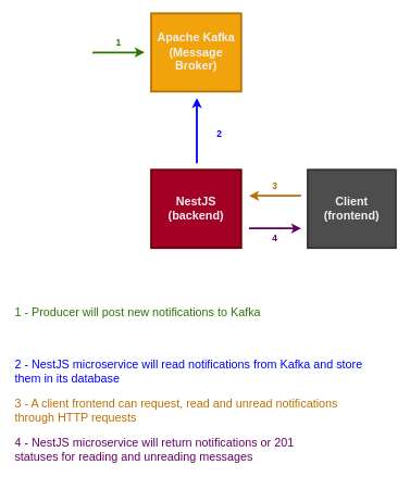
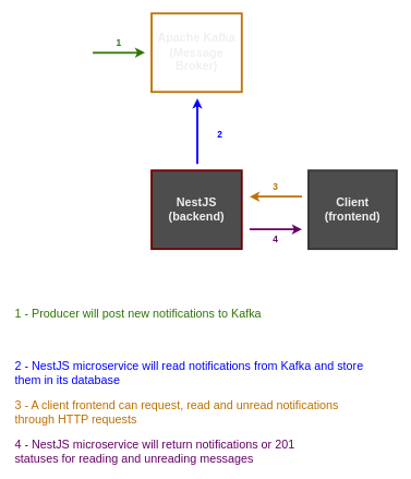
- <mxCell id="2" value="&lt;font style=&quot;font-size: 18px;&quot;&gt;&lt;b&gt;Apache Kafka&lt;br&gt;(Message Broker)&lt;/b&gt;&lt;/font&gt;" style="rounded=0;whiteSpace=wrap;html=1;fillColor=#F0A30A;strokeColor=#BD7000;strokeWidth=3;fontColor=#F0F0F0;" vertex="1" parent="1"><mxGeometry x="231" y="20" width="138" height="120" as="geometry" /></mxCell>
+ <mxCell id="2" value="&lt;font style=&quot;font-size: 18px;&quot;&gt;&lt;b&gt;Apache Kafka&lt;br&gt;(Message Broker)&lt;/b&gt;&lt;/font&gt;" style="rounded=0;whiteSpace=wrap;html=1;fillColor=#ffffff;strokeColor=#BD7000;strokeWidth=3;fontColor=#F0F0F0;" vertex="1" parent="1"><mxGeometry x="231" y="20" width="138" height="120" as="geometry" /></mxCell>
- <mxCell id="5" value="&lt;span style=&quot;font-size: 18px;&quot;&gt;&lt;b&gt;NestJS&lt;br&gt;(backend)&lt;br&gt;&lt;/b&gt;&lt;/span&gt;" style="rounded=0;whiteSpace=wrap;html=1;fillColor=#A20025;strokeColor=#6F0000;strokeWidth=3;fontColor=#F0F0F0;" vertex="1" parent="1"><mxGeometry x="231" y="260" width="138" height="120" as="geometry" /></mxCell>
+ <mxCell id="5" value="&lt;span style=&quot;font-size: 18px;&quot;&gt;&lt;b&gt;NestJS&lt;br&gt;(backend)&lt;br&gt;&lt;/b&gt;&lt;/span&gt;" style="rounded=0;whiteSpace=wrap;html=1;fillColor=#4d4d4d;strokeColor=#6F0000;strokeWidth=3;fontColor=#F0F0F0;" vertex="1" parent="1"><mxGeometry x="231" y="260" width="138" height="120" as="geometry" /></mxCell>
